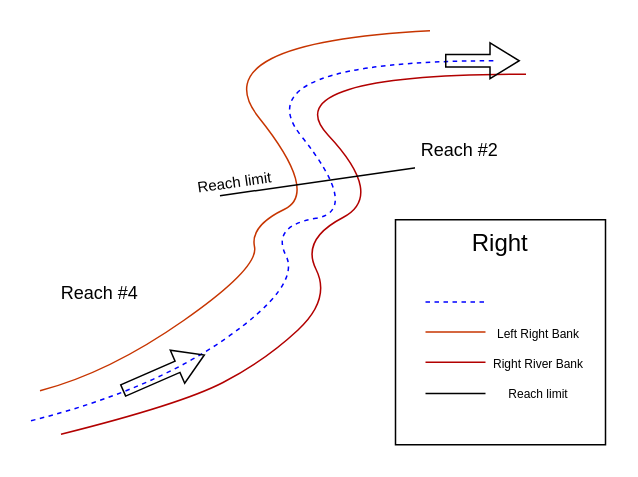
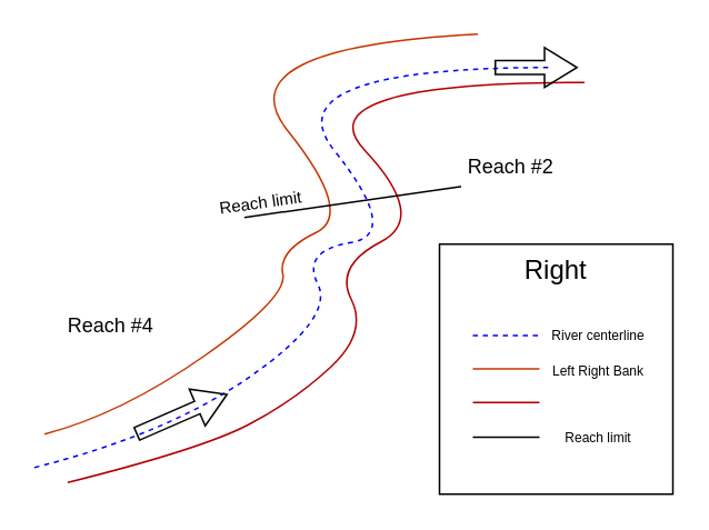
+ <mxCell id="13" value="River&amp;nbsp;&lt;span style=&quot;background-color: initial;&quot;&gt;centerline&lt;/span&gt;" style="text;html=1;align=center;verticalAlign=middle;resizable=0;points=[];autosize=1;strokeColor=none;fillColor=none;fontSize=8;" parent="10" vertex="1"><mxGeometry x="55" y="45" width="80" height="20" as="geometry" /></mxCell>
- <mxCell id="18" value="Right River&amp;nbsp;&lt;span style=&quot;background-color: initial;&quot;&gt;Bank&lt;/span&gt;" style="text;html=1;align=center;verticalAlign=middle;resizable=0;points=[];autosize=1;strokeColor=none;fillColor=none;fontSize=8;" parent="10" vertex="1"><mxGeometry x="55" y="86" width="80" height="20" as="geometry" /></mxCell>
